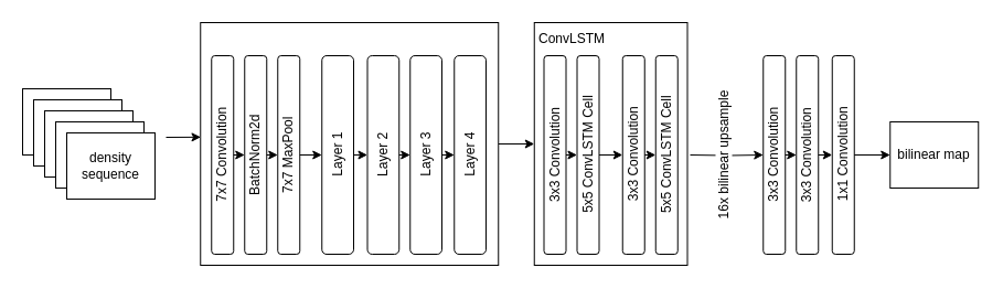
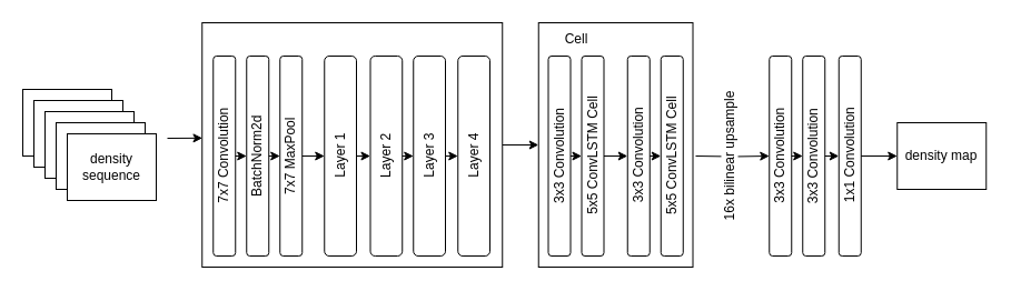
- <mxCell id="43" value="ConvLSTM" style="text;html=1;strokeColor=none;fillColor=none;align=center;verticalAlign=middle;whiteSpace=wrap;rounded=0;" vertex="1" parent="1"><mxGeometry x="482.5" y="20" width="70" height="30" as="geometry" /></mxCell>
+ <mxCell id="43" value="Cell" style="text;html=1;strokeColor=none;fillColor=none;align=center;verticalAlign=middle;whiteSpace=wrap;rounded=0;" vertex="1" parent="1"><mxGeometry x="482.5" y="20" width="70" height="30" as="geometry" /></mxCell>
- <mxCell id="53" value="bilinear map" style="rounded=0;whiteSpace=wrap;html=1;" vertex="1" parent="1"><mxGeometry x="806.25" y="110" width="80" height="60" as="geometry" /></mxCell>
+ <mxCell id="53" value="density map" style="rounded=0;whiteSpace=wrap;html=1;" vertex="1" parent="1"><mxGeometry x="806.25" y="110" width="80" height="60" as="geometry" /></mxCell>
